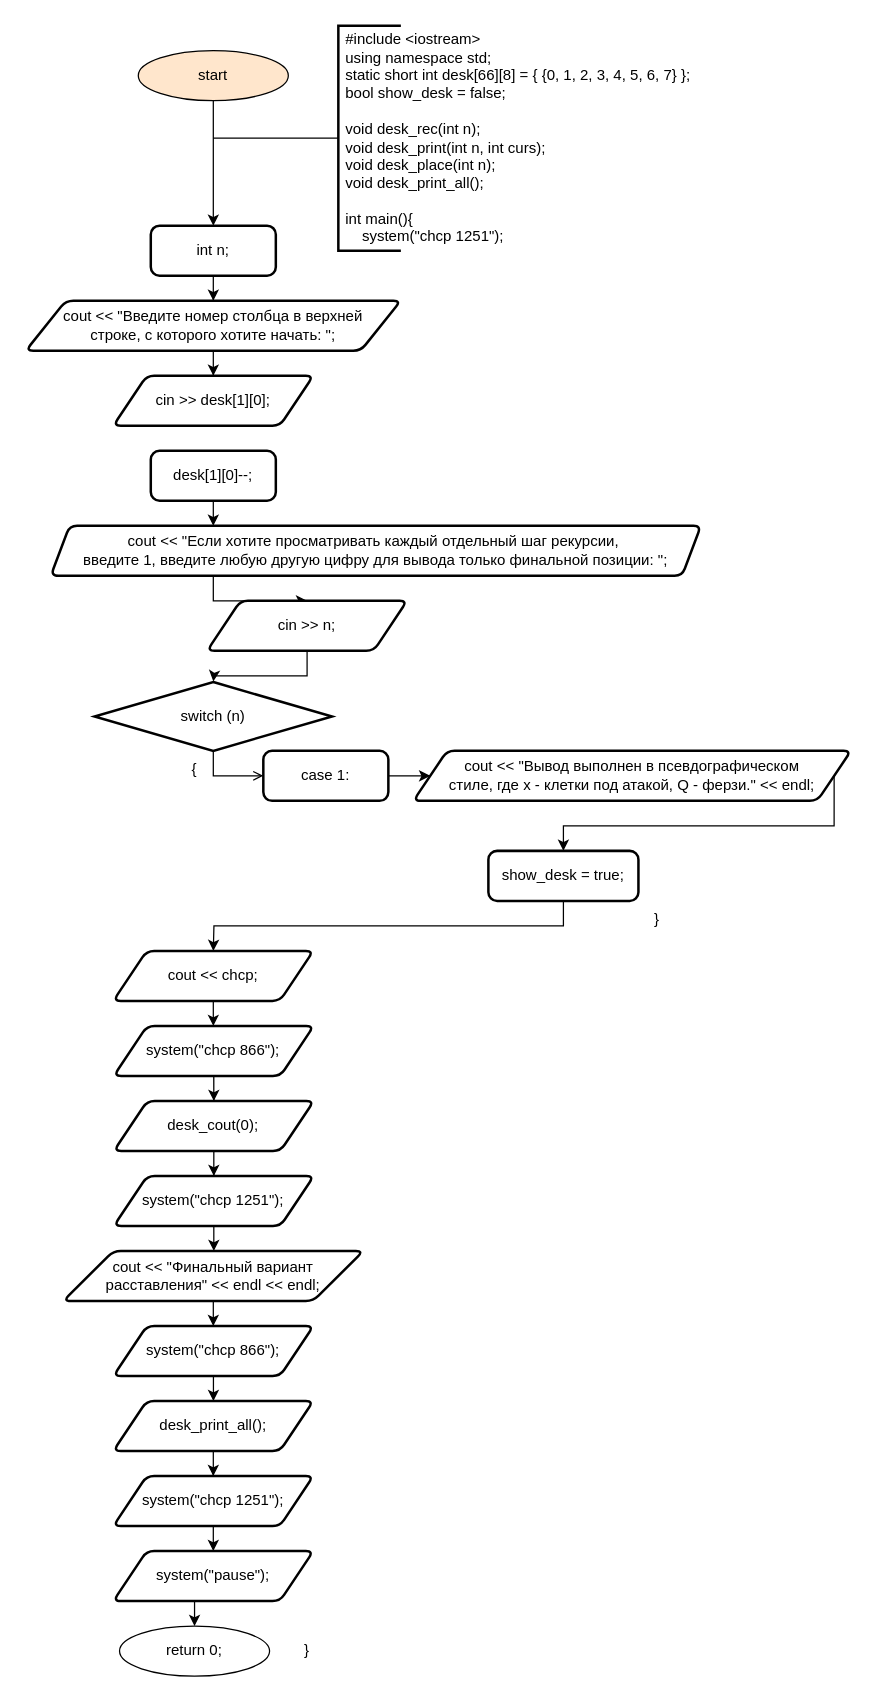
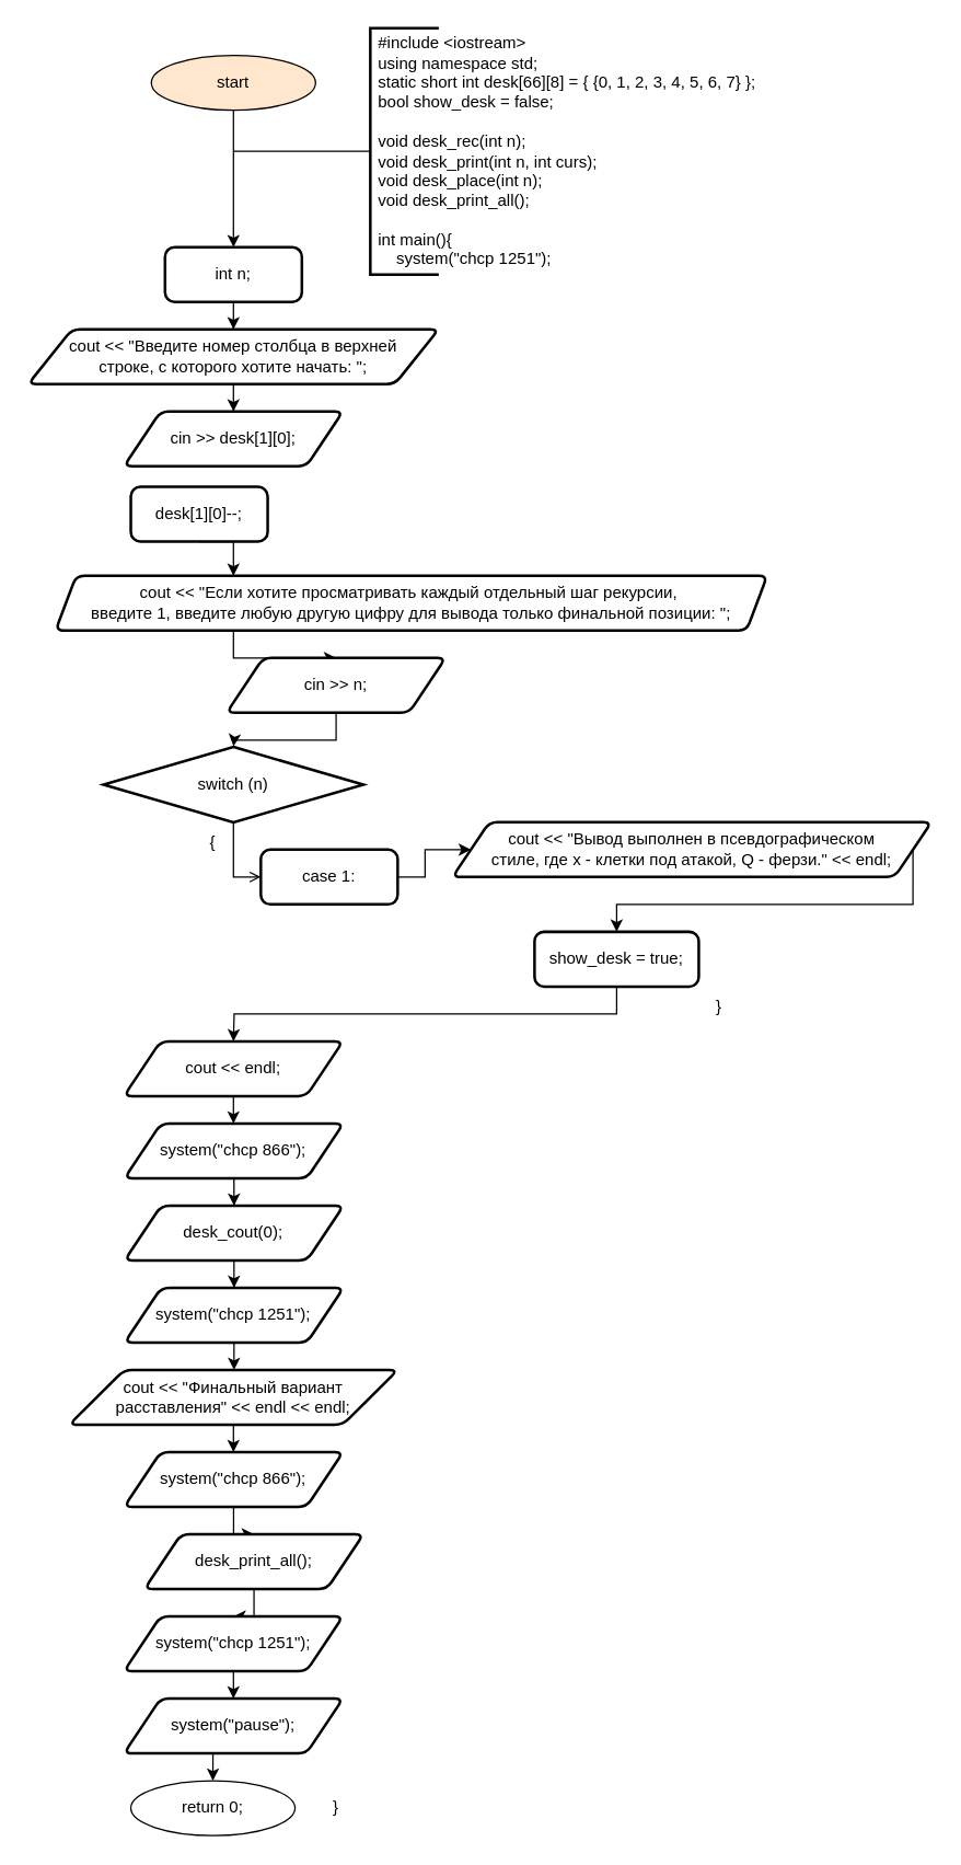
- <mxCell id="13" value="desk[1][0]--;" style="rounded=1;whiteSpace=wrap;html=1;absoluteArcSize=1;arcSize=14;strokeWidth=2;" vertex="1" parent="1"><mxGeometry x="120" y="360" width="100" height="40" as="geometry" /></mxCell>
+ <mxCell id="13" value="desk[1][0]--;" style="rounded=1;whiteSpace=wrap;html=1;absoluteArcSize=1;arcSize=14;strokeWidth=2;" vertex="1" parent="1"><mxGeometry x="95" y="355" width="100" height="40" as="geometry" /></mxCell>
- <mxCell id="21" value="case 1:" style="rounded=1;whiteSpace=wrap;html=1;absoluteArcSize=1;arcSize=14;strokeWidth=2;" vertex="1" parent="1"><mxGeometry x="210" y="600" width="100" height="40" as="geometry" /></mxCell>
+ <mxCell id="21" value="case 1:" style="rounded=1;whiteSpace=wrap;html=1;absoluteArcSize=1;arcSize=14;strokeWidth=2;" vertex="1" parent="1"><mxGeometry x="190" y="620" width="100" height="40" as="geometry" /></mxCell>
- <mxCell id="29" value="cout &amp;lt;&amp;lt; chcp;" style="shape=parallelogram;html=1;strokeWidth=2;perimeter=parallelogramPerimeter;whiteSpace=wrap;rounded=1;arcSize=12;size=0.167;" vertex="1" parent="1"><mxGeometry x="90" y="760" width="160" height="40" as="geometry" /></mxCell>
+ <mxCell id="29" value="cout &amp;lt;&amp;lt; endl;" style="shape=parallelogram;html=1;strokeWidth=2;perimeter=parallelogramPerimeter;whiteSpace=wrap;rounded=1;arcSize=12;size=0.167;" vertex="1" parent="1"><mxGeometry x="90" y="760" width="160" height="40" as="geometry" /></mxCell>
- <mxCell id="41" value="desk_print_all();" style="shape=parallelogram;html=1;strokeWidth=2;perimeter=parallelogramPerimeter;whiteSpace=wrap;rounded=1;arcSize=12;size=0.167;" vertex="1" parent="1"><mxGeometry x="90" y="1120" width="160" height="40" as="geometry" /></mxCell>
+ <mxCell id="41" value="desk_print_all();" style="shape=parallelogram;html=1;strokeWidth=2;perimeter=parallelogramPerimeter;whiteSpace=wrap;rounded=1;arcSize=12;size=0.167;" vertex="1" parent="1"><mxGeometry x="105" y="1120" width="160" height="40" as="geometry" /></mxCell>
